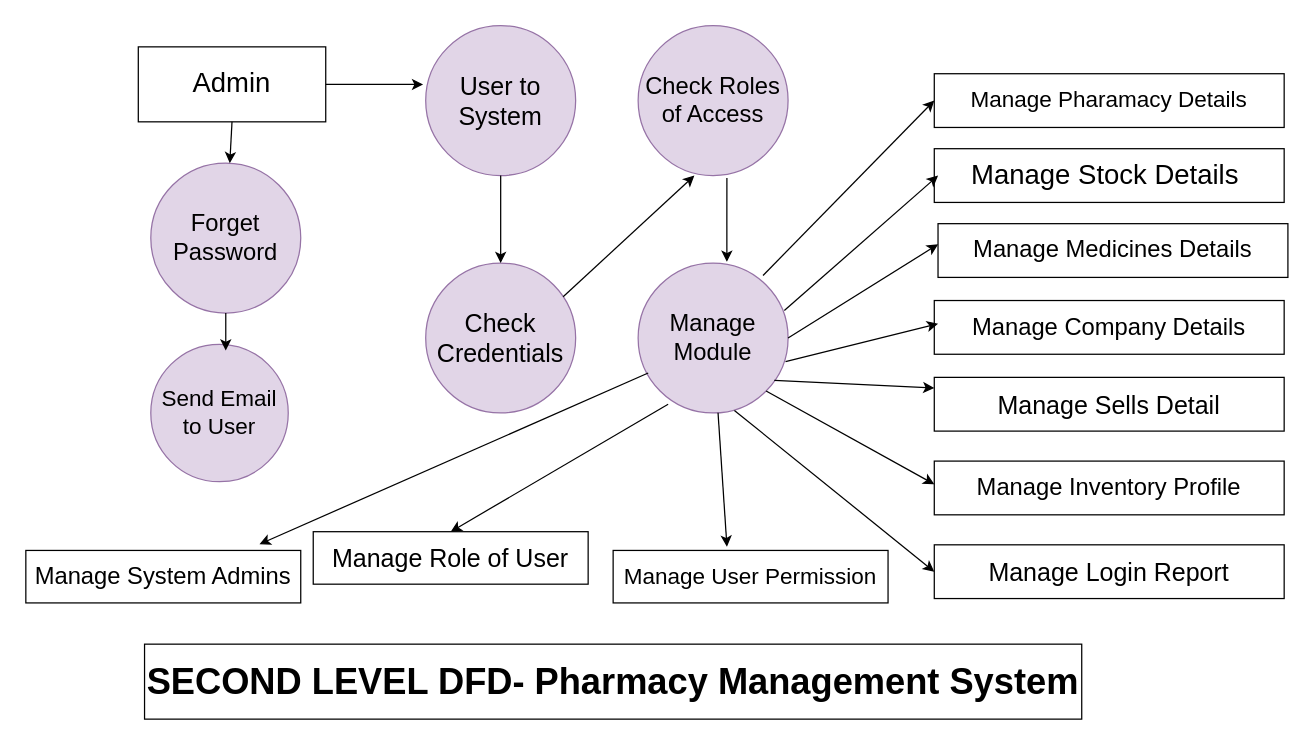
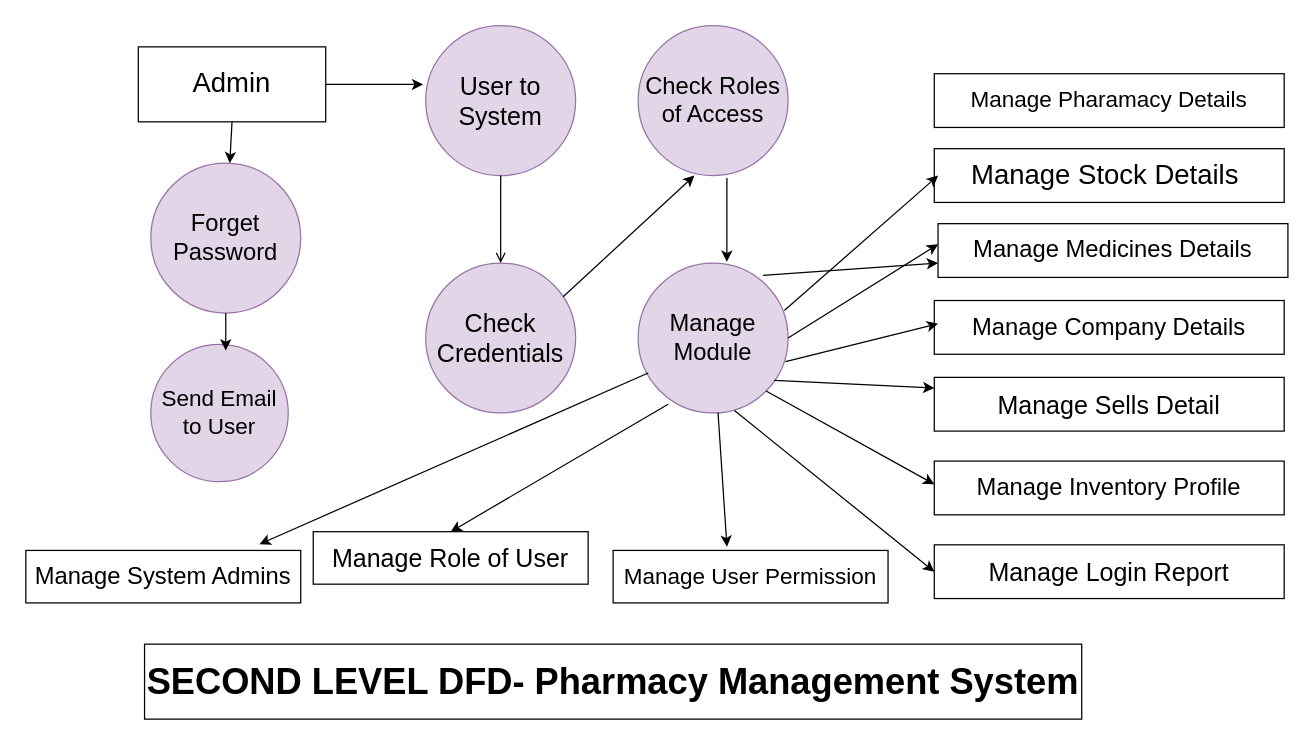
- <mxCell id="20" value="" style="endArrow=classic;html=1;entryX=0;entryY=0.5;entryDx=0;entryDy=0;exitX=0.833;exitY=0.083;exitDx=0;exitDy=0;exitPerimeter=0;" edge="1" parent="1" source="5" target="9"><mxGeometry width="50" height="50" relative="1" as="geometry"><mxPoint x="660" y="168.5" as="sourcePoint" /><mxPoint x="710" y="118.5" as="targetPoint" /></mxGeometry></mxCell>
+ <mxCell id="20" value="" style="endArrow=classic;html=1;exitX=0.833;exitY=0.083;exitDx=0;exitDy=0;exitPerimeter=0;" edge="1" parent="1" source="5" target="11"><mxGeometry width="50" height="50" relative="1" as="geometry"><mxPoint x="660" y="168.5" as="sourcePoint" /><mxPoint x="710" y="118.5" as="targetPoint" /></mxGeometry></mxCell>
- <mxCell id="32" value="" style="endArrow=classic;html=1;entryX=0.5;entryY=0;entryDx=0;entryDy=0;exitX=0.5;exitY=1;exitDx=0;exitDy=0;" edge="1" parent="1" source="2" target="4"><mxGeometry width="50" height="50" relative="1" as="geometry"><mxPoint x="400" y="160" as="sourcePoint" /><mxPoint x="537.04" y="20.04" as="targetPoint" /></mxGeometry></mxCell>
+ <mxCell id="32" value="" style="endArrow=open;html=1;entryX=0.5;entryY=0;entryDx=0;entryDy=0;exitX=0.5;exitY=1;exitDx=0;exitDy=0;" edge="1" parent="1" source="2" target="4"><mxGeometry width="50" height="50" relative="1" as="geometry"><mxPoint x="400" y="160" as="sourcePoint" /><mxPoint x="537.04" y="20.04" as="targetPoint" /></mxGeometry></mxCell>
